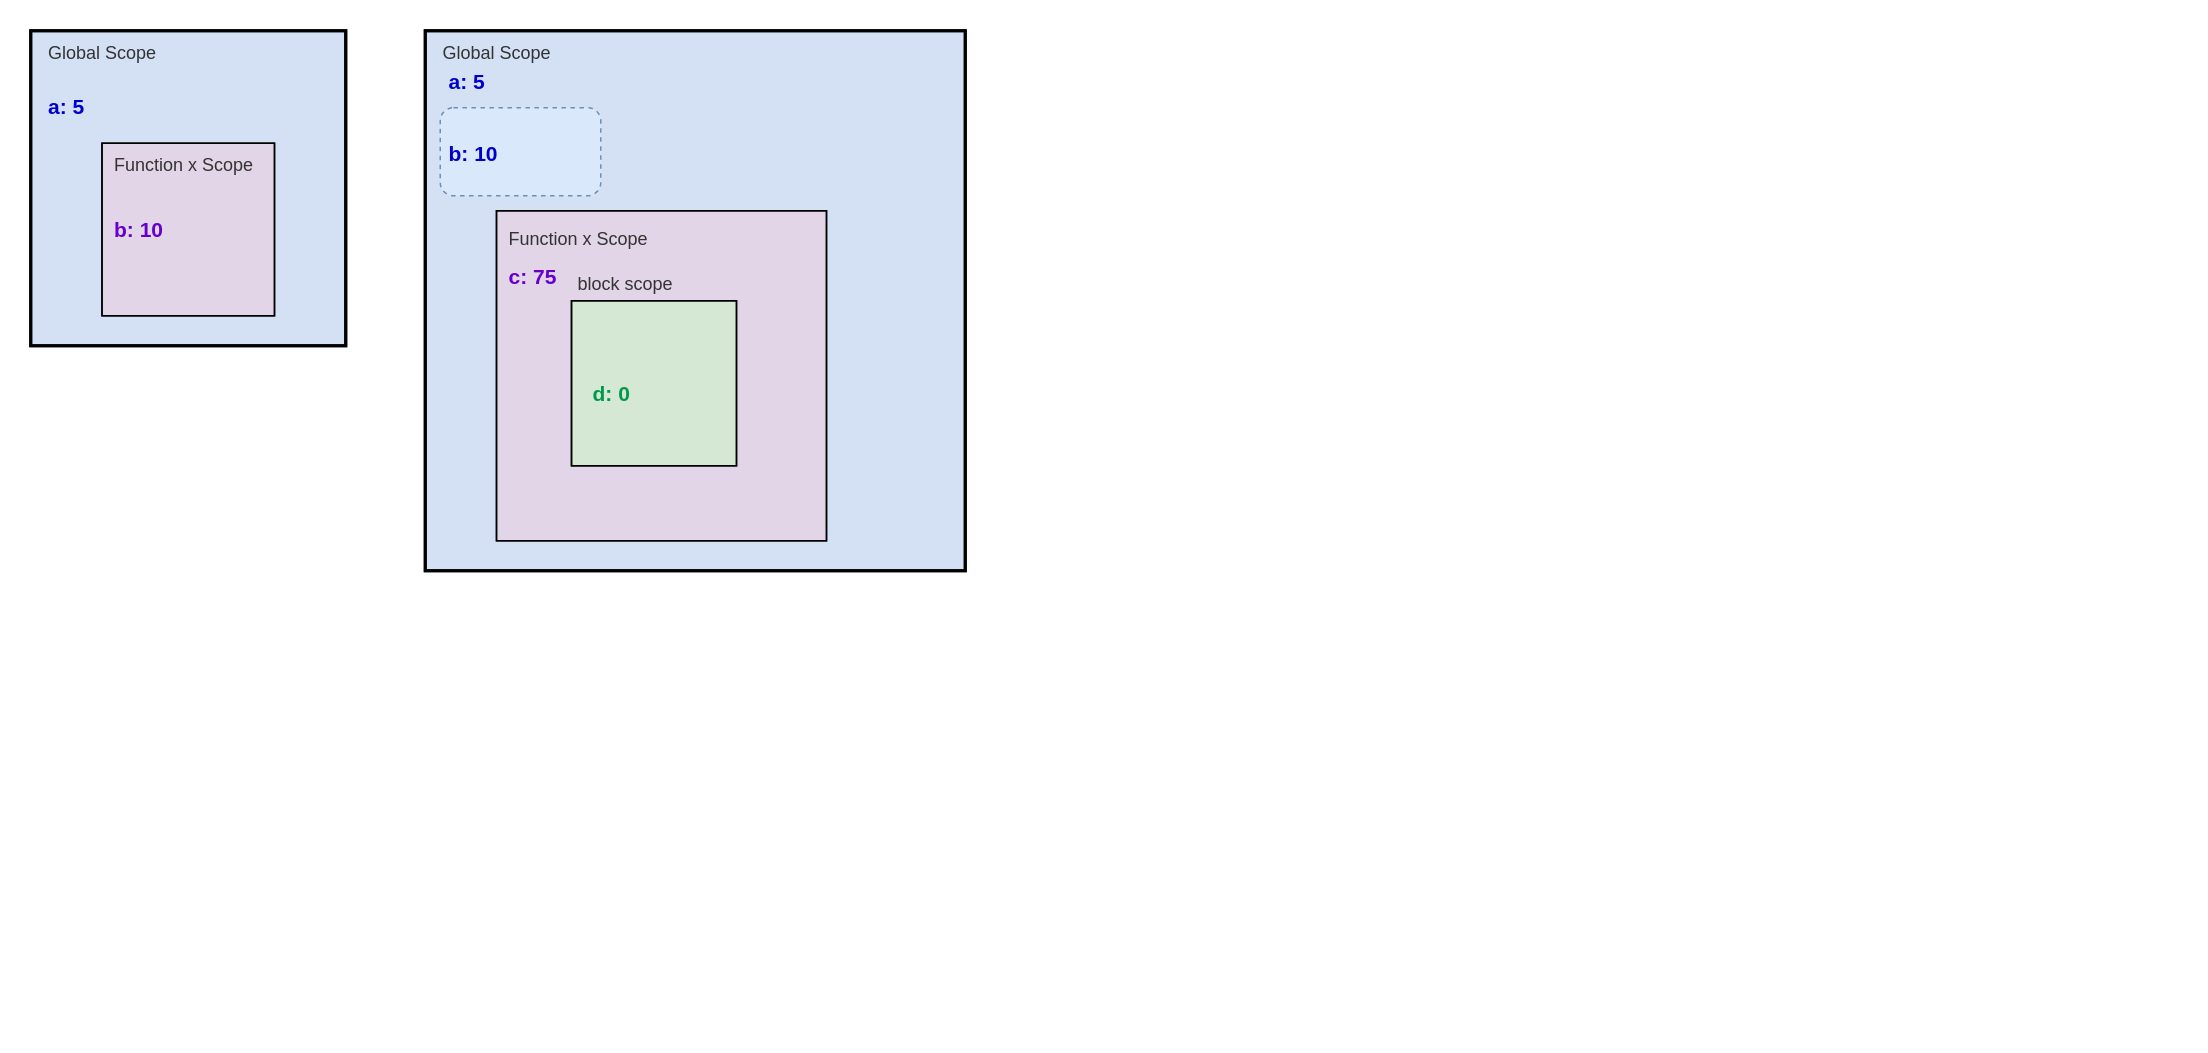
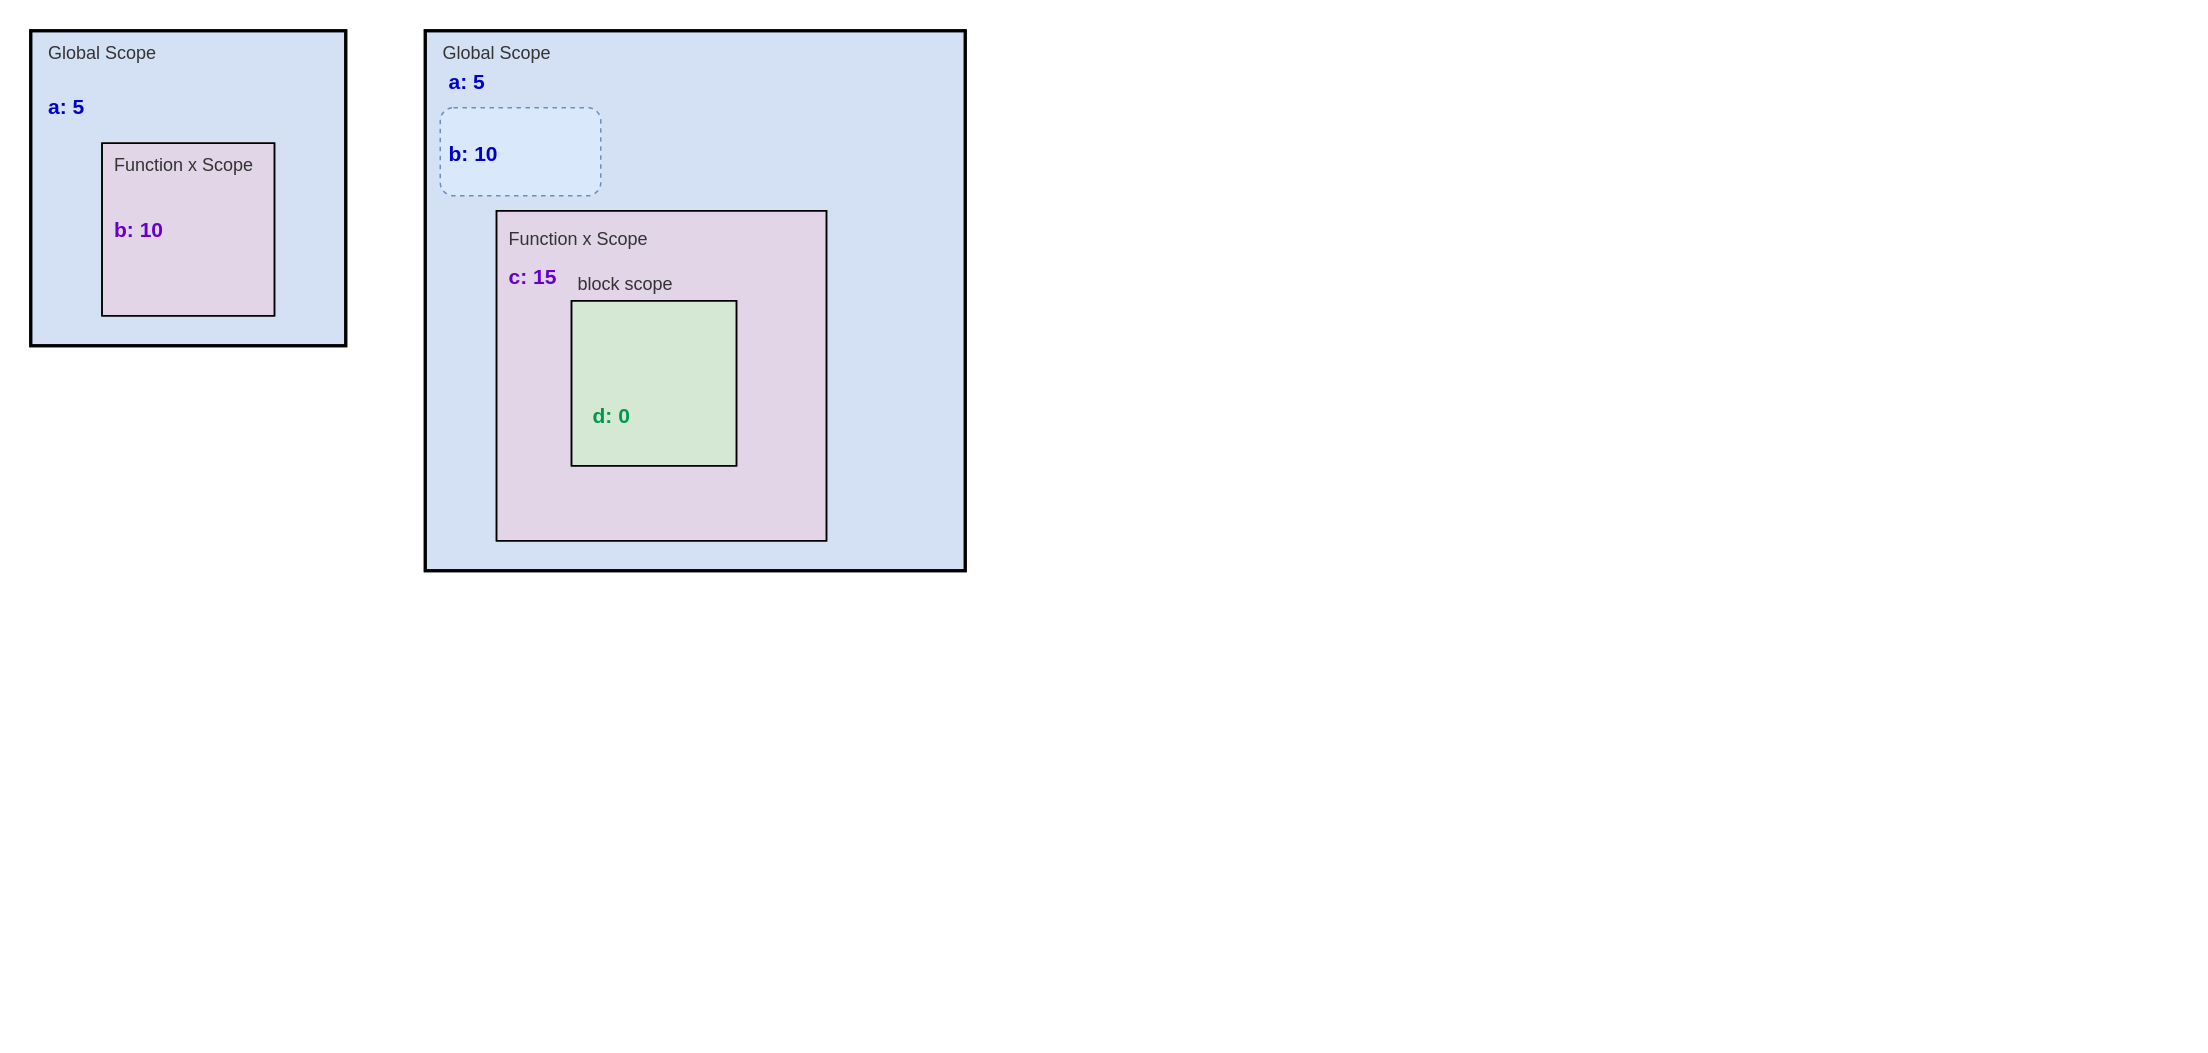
- <mxCell id="12" value="c: 75" style="text;html=1;strokeColor=none;fillColor=none;align=left;verticalAlign=middle;whiteSpace=wrap;rounded=0;fillStyle=auto;strokeWidth=2;fontColor=#6600CC;fontSize=14;fontStyle=1" vertex="1" parent="1"><mxGeometry x="337" y="163" width="76" height="42.5" as="geometry" /></mxCell>
+ <mxCell id="12" value="c: 15" style="text;html=1;strokeColor=none;fillColor=none;align=left;verticalAlign=middle;whiteSpace=wrap;rounded=0;fillStyle=auto;strokeWidth=2;fontColor=#6600CC;fontSize=14;fontStyle=1" vertex="1" parent="1"><mxGeometry x="337" y="163" width="76" height="42.5" as="geometry" /></mxCell>
- <mxCell id="16" value="&lt;font color=&quot;#00994d&quot;&gt;d: 0&lt;/font&gt;" style="text;html=1;strokeColor=none;fillColor=none;align=left;verticalAlign=middle;whiteSpace=wrap;rounded=0;fillStyle=auto;strokeWidth=2;fontColor=#6600CC;fontSize=14;fontStyle=1" vertex="1" parent="1"><mxGeometry x="393" y="240.75" width="76" height="42.5" as="geometry" /></mxCell>
+ <mxCell id="16" value="&lt;font color=&quot;#00994d&quot;&gt;d: 0&lt;/font&gt;" style="text;html=1;strokeColor=none;fillColor=none;align=left;verticalAlign=middle;whiteSpace=wrap;rounded=0;fillStyle=auto;strokeWidth=2;fontColor=#6600CC;fontSize=14;fontStyle=1" vertex="1" parent="1"><mxGeometry x="393" y="255.75" width="76" height="42.5" as="geometry" /></mxCell>
